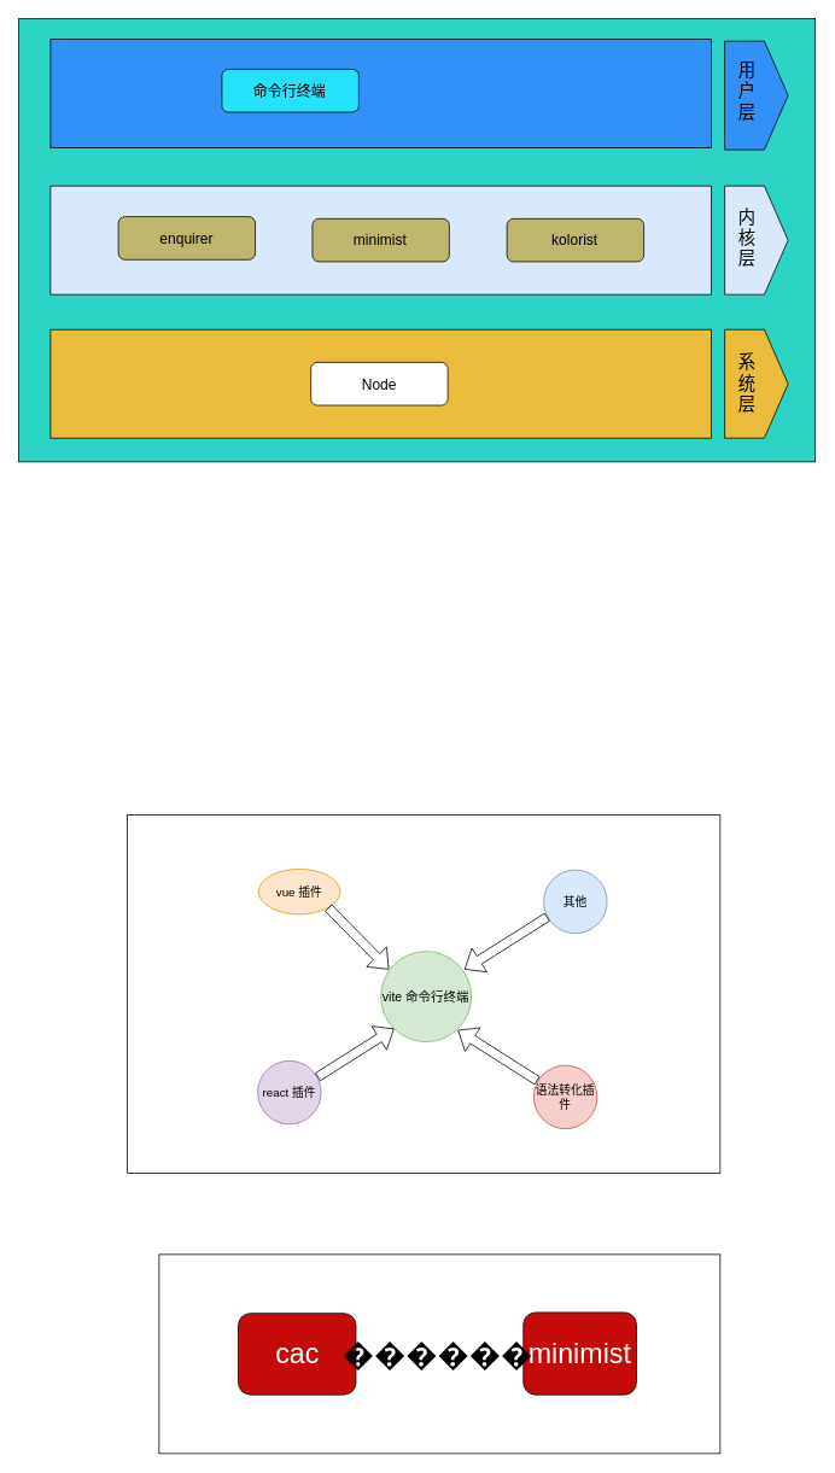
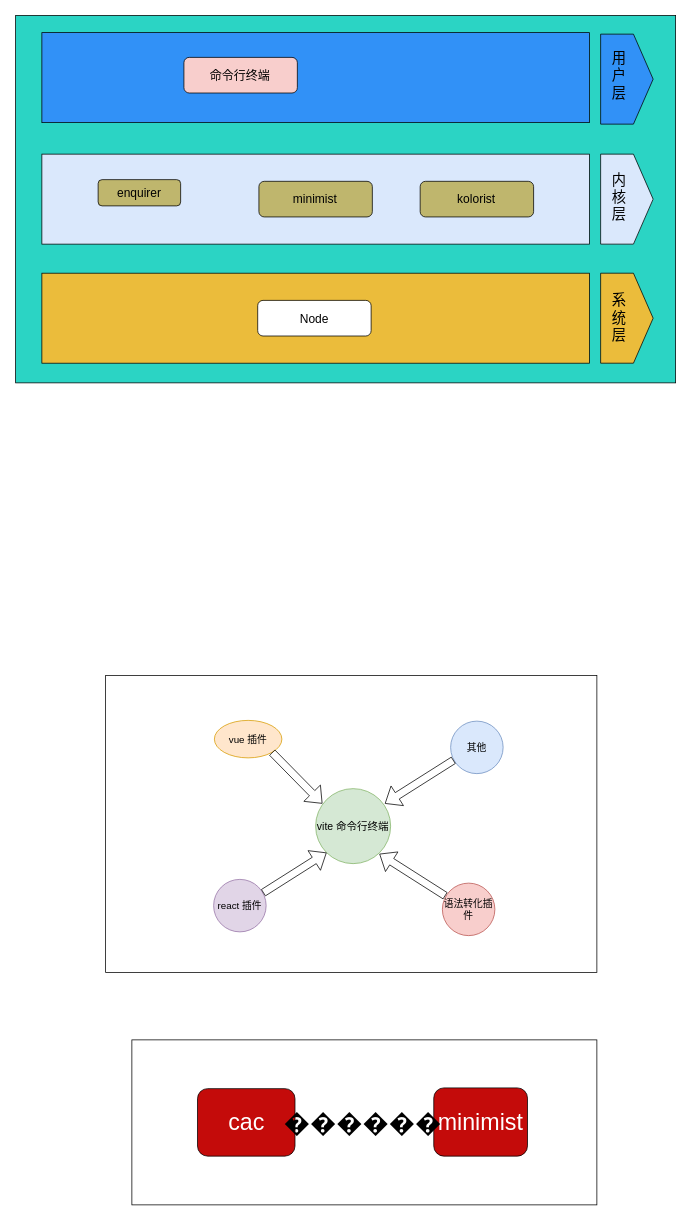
- <mxCell id="30" value="&lt;font style=&quot;font-size: 16px&quot;&gt;命令行终端&lt;/font&gt;" style="rounded=1;whiteSpace=wrap;html=1;fillColor=#26E1FD;" vertex="1" parent="1"><mxGeometry x="244.38" y="76" width="151.25" height="47.5" as="geometry" /></mxCell>
+ <mxCell id="30" value="&lt;font style=&quot;font-size: 16px&quot;&gt;命令行终端&lt;/font&gt;" style="rounded=1;whiteSpace=wrap;html=1;fillColor=#f8cecc;" vertex="1" parent="1"><mxGeometry x="244.38" y="76" width="151.25" height="47.5" as="geometry" /></mxCell>
- <mxCell id="24" value="&lt;font style=&quot;font-size: 16px&quot;&gt;enquirer&lt;/font&gt;" style="rounded=1;whiteSpace=wrap;html=1;fillColor=#BFB66D;" vertex="1" parent="1"><mxGeometry x="130" y="239" width="151.25" height="47.5" as="geometry" /></mxCell>
+ <mxCell id="24" value="&lt;font style=&quot;font-size: 16px&quot;&gt;enquirer&lt;/font&gt;" style="rounded=1;whiteSpace=wrap;html=1;fillColor=#BFB66D;" vertex="1" parent="1"><mxGeometry x="130" y="239" width="110" height="35" as="geometry" /></mxCell>
